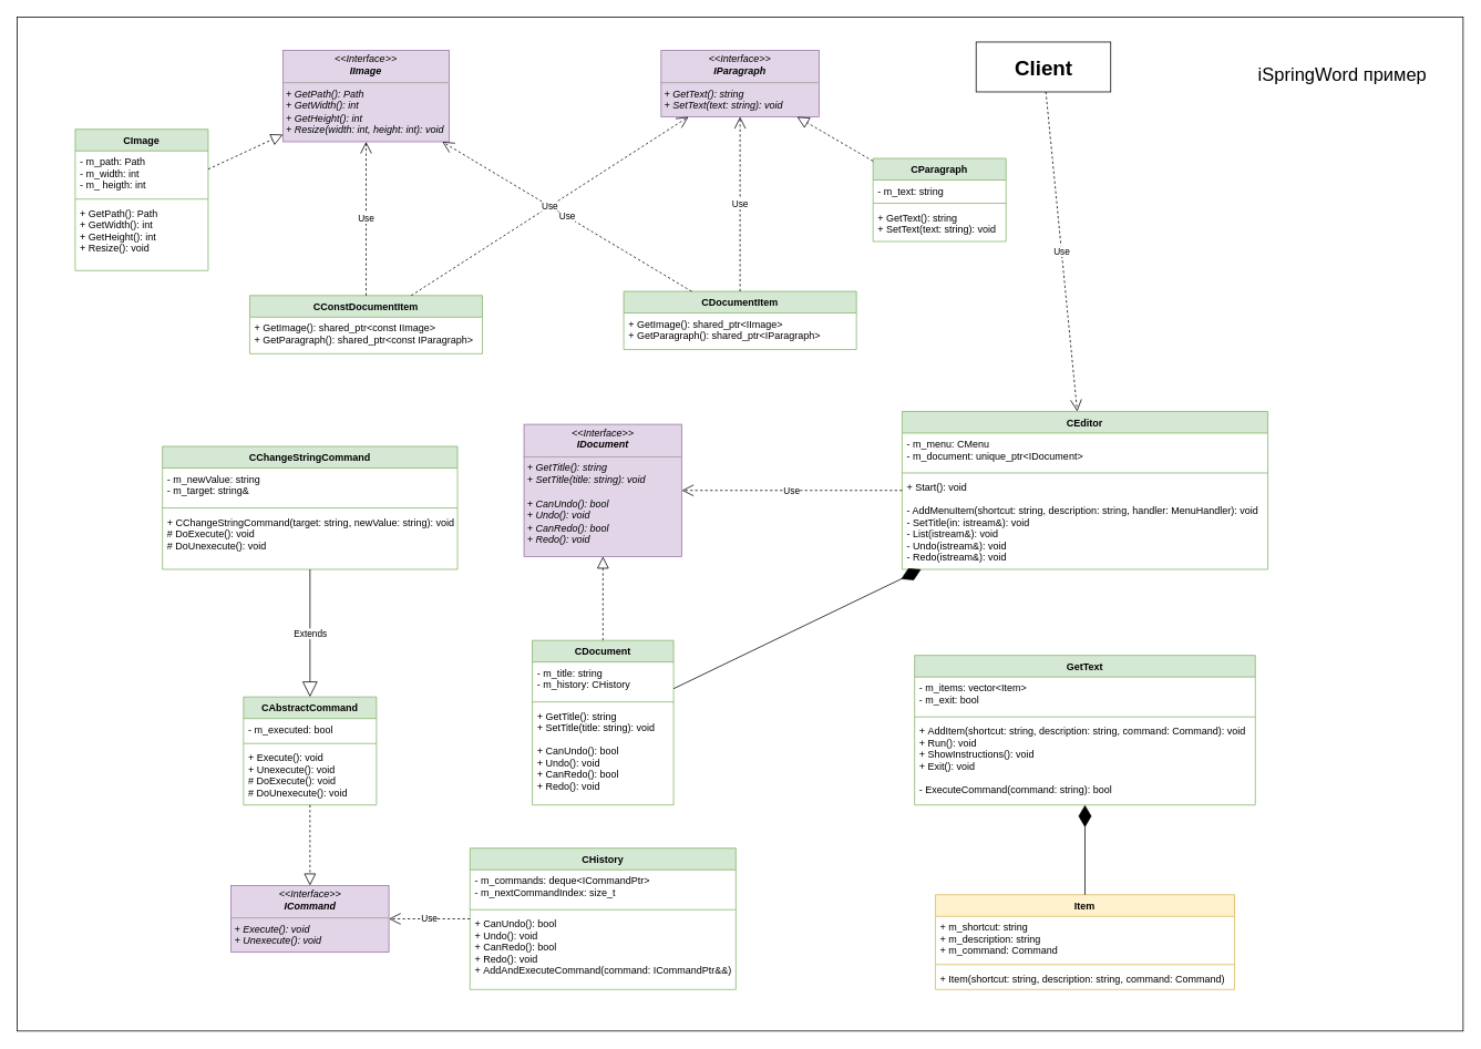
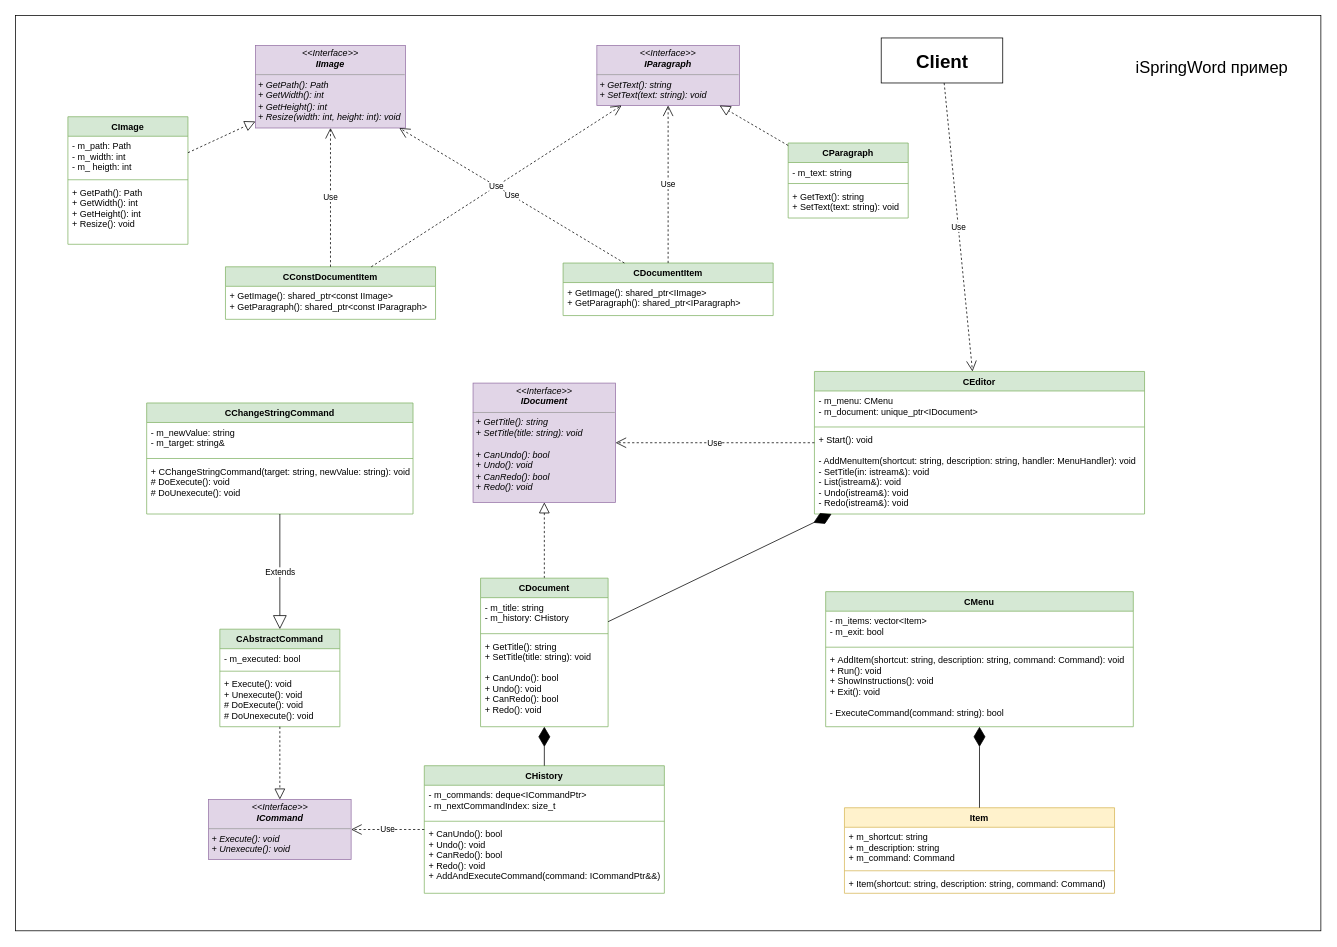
- <mxCell id="28" value="GetText" style="swimlane;fontStyle=1;align=center;verticalAlign=top;childLayout=stackLayout;horizontal=1;startSize=26;horizontalStack=0;resizeParent=1;resizeParentMax=0;resizeLast=0;collapsible=1;marginBottom=0;fillColor=#d5e8d4;strokeColor=#82b366;" parent="1" vertex="1"><mxGeometry x="1100" y="788" width="410" height="180" as="geometry" /></mxCell>
+ <mxCell id="28" value="CMenu" style="swimlane;fontStyle=1;align=center;verticalAlign=top;childLayout=stackLayout;horizontal=1;startSize=26;horizontalStack=0;resizeParent=1;resizeParentMax=0;resizeLast=0;collapsible=1;marginBottom=0;fillColor=#d5e8d4;strokeColor=#82b366;" parent="1" vertex="1"><mxGeometry x="1100" y="788" width="410" height="180" as="geometry" /></mxCell>
+ <mxCell id="53" value="" style="endArrow=diamondThin;endFill=1;endSize=24;html=1;rounded=0;" parent="1" source="24" target="18" edge="1"><mxGeometry width="160" relative="1" as="geometry"><mxPoint x="620" y="940" as="sourcePoint" /><mxPoint x="780" y="940" as="targetPoint" /></mxGeometry></mxCell>
